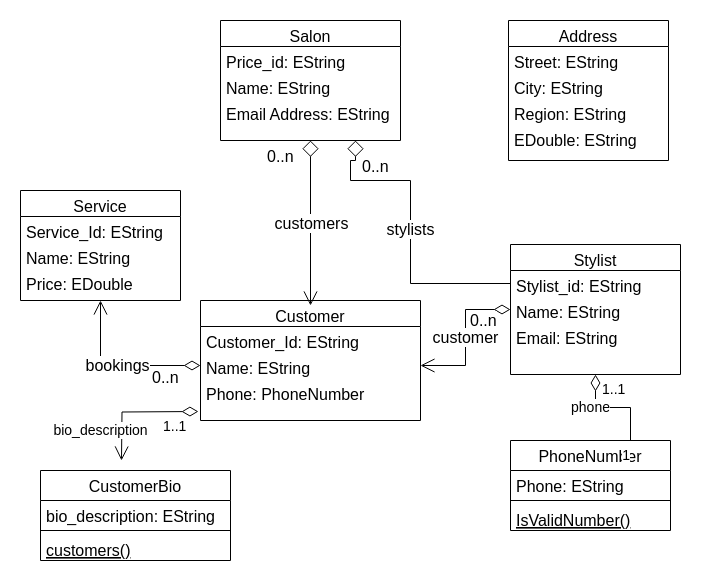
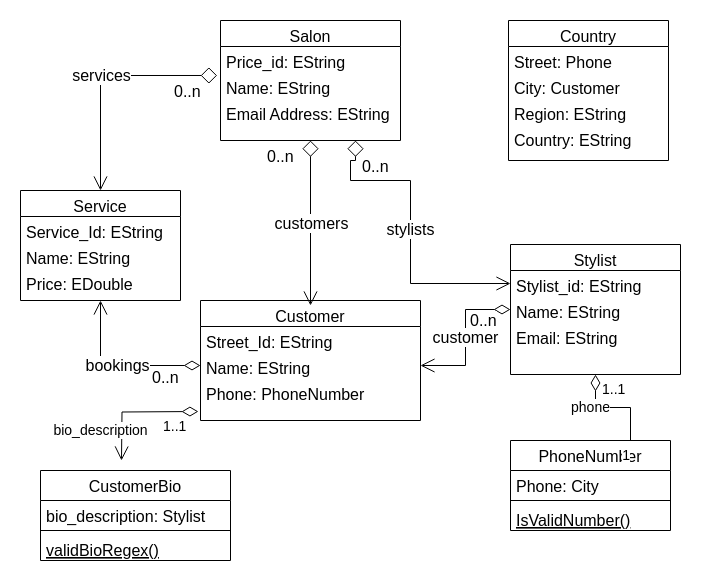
- <mxCell id="14" value="Address" style="swimlane;fontStyle=0;align=center;verticalAlign=top;childLayout=stackLayout;horizontal=1;startSize=26;horizontalStack=0;resizeParent=1;resizeLast=0;collapsible=1;marginBottom=0;rounded=0;shadow=0;strokeWidth=1;fontSize=16;" parent="1" vertex="1"><mxGeometry x="508" y="20" width="160" height="140" as="geometry"><mxRectangle x="550" y="140" width="160" height="26" as="alternateBounds" /></mxGeometry></mxCell>
+ <mxCell id="14" value="Country" style="swimlane;fontStyle=0;align=center;verticalAlign=top;childLayout=stackLayout;horizontal=1;startSize=26;horizontalStack=0;resizeParent=1;resizeLast=0;collapsible=1;marginBottom=0;rounded=0;shadow=0;strokeWidth=1;fontSize=16;" parent="1" vertex="1"><mxGeometry x="508" y="20" width="160" height="140" as="geometry"><mxRectangle x="550" y="140" width="160" height="26" as="alternateBounds" /></mxGeometry></mxCell>
- <mxCell id="15" value="Street: EString" style="text;align=left;verticalAlign=top;spacingLeft=4;spacingRight=4;overflow=hidden;rotatable=0;points=[[0,0.5],[1,0.5]];portConstraint=eastwest;fontSize=16;" parent="14" vertex="1"><mxGeometry y="26" width="160" height="26" as="geometry" /></mxCell>
+ <mxCell id="15" value="Street: Phone" style="text;align=left;verticalAlign=top;spacingLeft=4;spacingRight=4;overflow=hidden;rotatable=0;points=[[0,0.5],[1,0.5]];portConstraint=eastwest;fontSize=16;" parent="14" vertex="1"><mxGeometry y="26" width="160" height="26" as="geometry" /></mxCell>
+ <mxCell id="31" value="&lt;font style=&quot;font-size: 16px&quot;&gt;services&lt;/font&gt;" style="endArrow=open;html=1;endSize=12;startArrow=diamond;startSize=14;startFill=0;edgeStyle=orthogonalEdgeStyle;rounded=0;entryX=0.5;entryY=0;entryDx=0;entryDy=0;exitX=-0.019;exitY=1.115;exitDx=0;exitDy=0;exitPerimeter=0;" parent="1" source="3" target="23" edge="1"><mxGeometry relative="1" as="geometry"><mxPoint x="60" y="79.5" as="sourcePoint" /><mxPoint x="220" y="79.5" as="targetPoint" /></mxGeometry></mxCell>
+ <mxCell id="32" value="0..n" style="edgeLabel;resizable=0;html=1;align=left;verticalAlign=top;fontSize=16;" parent="31" connectable="0" vertex="1"><mxGeometry x="-1" relative="1" as="geometry"><mxPoint x="-45" as="offset" /></mxGeometry></mxCell>
- <mxCell id="16" value="City: EString" style="text;align=left;verticalAlign=top;spacingLeft=4;spacingRight=4;overflow=hidden;rotatable=0;points=[[0,0.5],[1,0.5]];portConstraint=eastwest;rounded=0;shadow=0;html=0;fontSize=16;" parent="14" vertex="1"><mxGeometry y="52" width="160" height="26" as="geometry" /></mxCell>
+ <mxCell id="16" value="City: Customer" style="text;align=left;verticalAlign=top;spacingLeft=4;spacingRight=4;overflow=hidden;rotatable=0;points=[[0,0.5],[1,0.5]];portConstraint=eastwest;rounded=0;shadow=0;html=0;fontSize=16;" parent="14" vertex="1"><mxGeometry y="52" width="160" height="26" as="geometry" /></mxCell>
- <mxCell id="18" value="EDouble: EString" style="text;align=left;verticalAlign=top;spacingLeft=4;spacingRight=4;overflow=hidden;rotatable=0;points=[[0,0.5],[1,0.5]];portConstraint=eastwest;rounded=0;shadow=0;html=0;fontSize=16;" parent="14" vertex="1"><mxGeometry y="104" width="160" height="26" as="geometry" /></mxCell>
+ <mxCell id="18" value="Country: EString" style="text;align=left;verticalAlign=top;spacingLeft=4;spacingRight=4;overflow=hidden;rotatable=0;points=[[0,0.5],[1,0.5]];portConstraint=eastwest;rounded=0;shadow=0;html=0;fontSize=16;" parent="14" vertex="1"><mxGeometry y="104" width="160" height="26" as="geometry" /></mxCell>
- <mxCell id="37" value="&lt;font style=&quot;font-size: 16px&quot;&gt;stylists&lt;/font&gt;" style="endArrow=none;html=1;endSize=12;startArrow=diamond;startSize=14;startFill=0;edgeStyle=orthogonalEdgeStyle;rounded=0;entryX=0;entryY=0.5;entryDx=0;entryDy=0;exitX=0.75;exitY=1;exitDx=0;exitDy=0;" parent="1" source="2" target="11" edge="1"><mxGeometry relative="1" as="geometry"><mxPoint x="400" y="160" as="sourcePoint" /><mxPoint x="410" y="325.01" as="targetPoint" /><Array as="points"><mxPoint x="355" y="160" /><mxPoint x="350" y="160" /><mxPoint x="350" y="180" /><mxPoint x="410" y="180" /><mxPoint x="410" y="283" /></Array></mxGeometry></mxCell>
+ <mxCell id="37" value="&lt;font style=&quot;font-size: 16px&quot;&gt;stylists&lt;/font&gt;" style="endArrow=open;html=1;endSize=12;startArrow=diamond;startSize=14;startFill=0;edgeStyle=orthogonalEdgeStyle;rounded=0;entryX=0;entryY=0.5;entryDx=0;entryDy=0;exitX=0.75;exitY=1;exitDx=0;exitDy=0;" parent="1" source="2" target="11" edge="1"><mxGeometry relative="1" as="geometry"><mxPoint x="400" y="160" as="sourcePoint" /><mxPoint x="410" y="325.01" as="targetPoint" /><Array as="points"><mxPoint x="355" y="160" /><mxPoint x="350" y="160" /><mxPoint x="350" y="180" /><mxPoint x="410" y="180" /><mxPoint x="410" y="283" /></Array></mxGeometry></mxCell>
- <mxCell id="7" value="Customer_Id: EString" style="text;align=left;verticalAlign=top;spacingLeft=4;spacingRight=4;overflow=hidden;rotatable=0;points=[[0,0.5],[1,0.5]];portConstraint=eastwest;fontSize=16;" parent="6" vertex="1"><mxGeometry y="26" width="220" height="26" as="geometry" /></mxCell>
+ <mxCell id="7" value="Street_Id: EString" style="text;align=left;verticalAlign=top;spacingLeft=4;spacingRight=4;overflow=hidden;rotatable=0;points=[[0,0.5],[1,0.5]];portConstraint=eastwest;fontSize=16;" parent="6" vertex="1"><mxGeometry y="26" width="220" height="26" as="geometry" /></mxCell>
- <mxCell id="20" value="Phone: EString" style="text;align=left;verticalAlign=top;spacingLeft=4;spacingRight=4;overflow=hidden;rotatable=0;points=[[0,0.5],[1,0.5]];portConstraint=eastwest;fontSize=16;" parent="19" vertex="1"><mxGeometry y="30" width="160" height="26" as="geometry" /></mxCell>
+ <mxCell id="20" value="Phone: City" style="text;align=left;verticalAlign=top;spacingLeft=4;spacingRight=4;overflow=hidden;rotatable=0;points=[[0,0.5],[1,0.5]];portConstraint=eastwest;fontSize=16;" parent="19" vertex="1"><mxGeometry y="30" width="160" height="26" as="geometry" /></mxCell>
- <mxCell id="28" value="bio_description: EString" style="text;align=left;verticalAlign=top;spacingLeft=4;spacingRight=4;overflow=hidden;rotatable=0;points=[[0,0.5],[1,0.5]];portConstraint=eastwest;fontSize=16;" parent="27" vertex="1"><mxGeometry y="30" width="190" height="26" as="geometry" /></mxCell>
+ <mxCell id="28" value="bio_description: Stylist" style="text;align=left;verticalAlign=top;spacingLeft=4;spacingRight=4;overflow=hidden;rotatable=0;points=[[0,0.5],[1,0.5]];portConstraint=eastwest;fontSize=16;" parent="27" vertex="1"><mxGeometry y="30" width="190" height="26" as="geometry" /></mxCell>
- <mxCell id="30" value="customers()" style="text;align=left;verticalAlign=top;spacingLeft=4;spacingRight=4;overflow=hidden;rotatable=0;points=[[0,0.5],[1,0.5]];portConstraint=eastwest;fontStyle=4;fontSize=16;" parent="27" vertex="1"><mxGeometry y="64" width="190" height="26" as="geometry" /></mxCell>
+ <mxCell id="30" value="validBioRegex()" style="text;align=left;verticalAlign=top;spacingLeft=4;spacingRight=4;overflow=hidden;rotatable=0;points=[[0,0.5],[1,0.5]];portConstraint=eastwest;fontStyle=4;fontSize=16;" parent="27" vertex="1"><mxGeometry y="64" width="190" height="26" as="geometry" /></mxCell>
